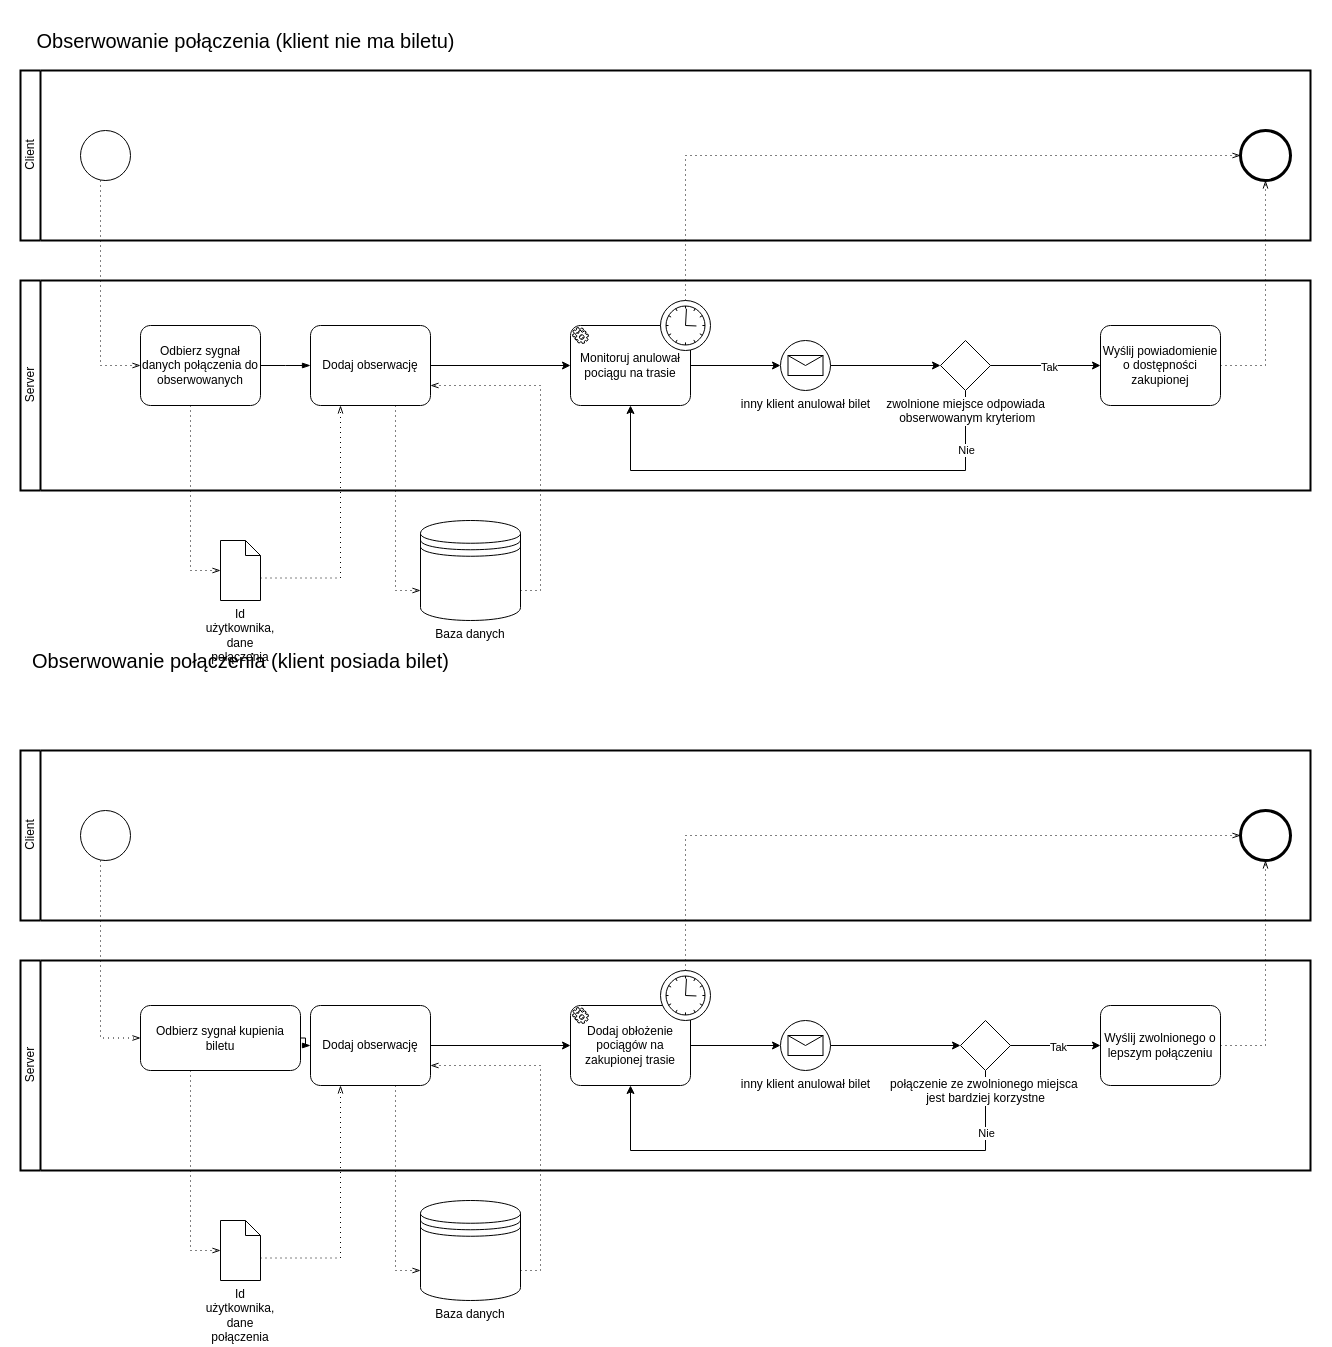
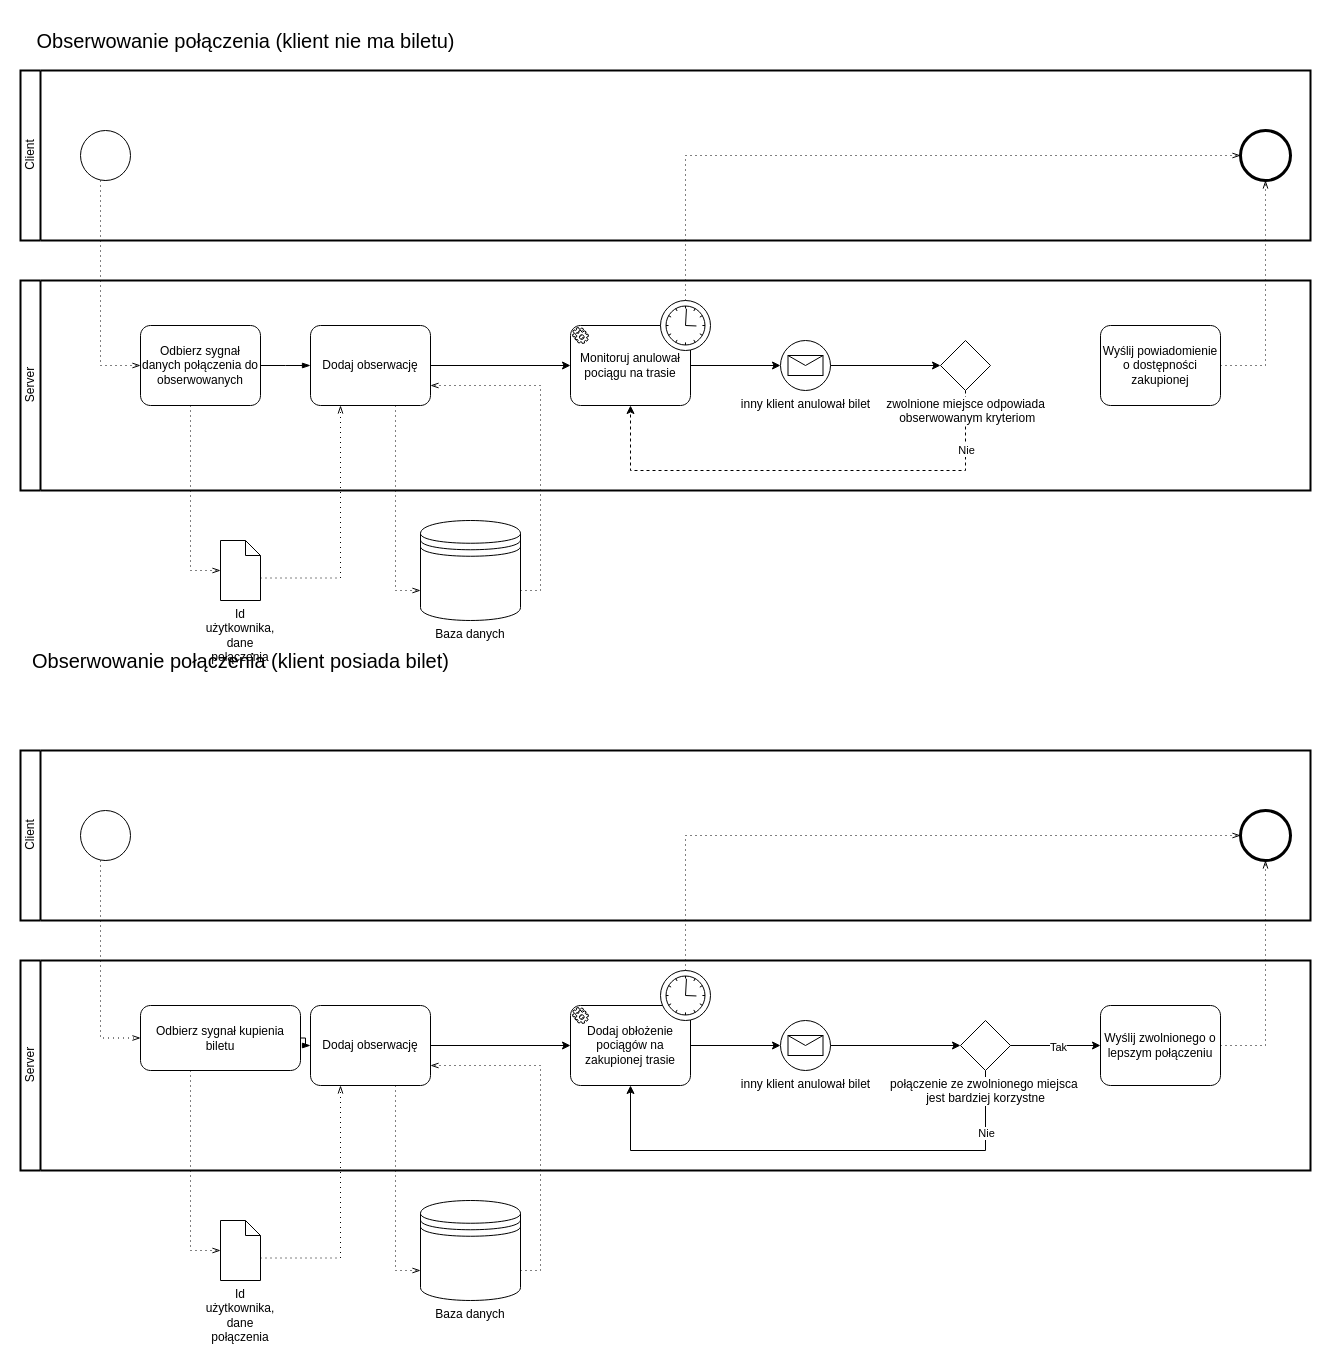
- <mxCell id="16" style="edgeStyle=orthogonalEdgeStyle;rounded=0;orthogonalLoop=1;jettySize=auto;html=1;entryX=0;entryY=0.5;entryDx=0;entryDy=0;entryPerimeter=0;" edge="1" parent="5" source="14" target="15"><mxGeometry relative="1" as="geometry" /></mxCell>
- <mxCell id="17" value="Tak" style="edgeLabel;html=1;align=center;verticalAlign=middle;resizable=0;points=[];" vertex="1" connectable="0" parent="16"><mxGeometry x="0.055" y="-1" relative="1" as="geometry"><mxPoint as="offset" /></mxGeometry></mxCell>
- <mxCell id="12" style="edgeStyle=orthogonalEdgeStyle;rounded=0;orthogonalLoop=1;jettySize=auto;html=1;" edge="1" parent="5" source="14" target="9"><mxGeometry relative="1" as="geometry"><mxPoint x="625" y="130" as="targetPoint" /><Array as="points"><mxPoint x="945" y="190" /><mxPoint x="610" y="190" /></Array></mxGeometry></mxCell>
+ <mxCell id="12" style="edgeStyle=orthogonalEdgeStyle;rounded=0;orthogonalLoop=1;jettySize=auto;html=1;dashed=1;" edge="1" parent="5" source="14" target="9"><mxGeometry relative="1" as="geometry"><mxPoint x="625" y="130" as="targetPoint" /><Array as="points"><mxPoint x="945" y="190" /><mxPoint x="610" y="190" /></Array></mxGeometry></mxCell>
